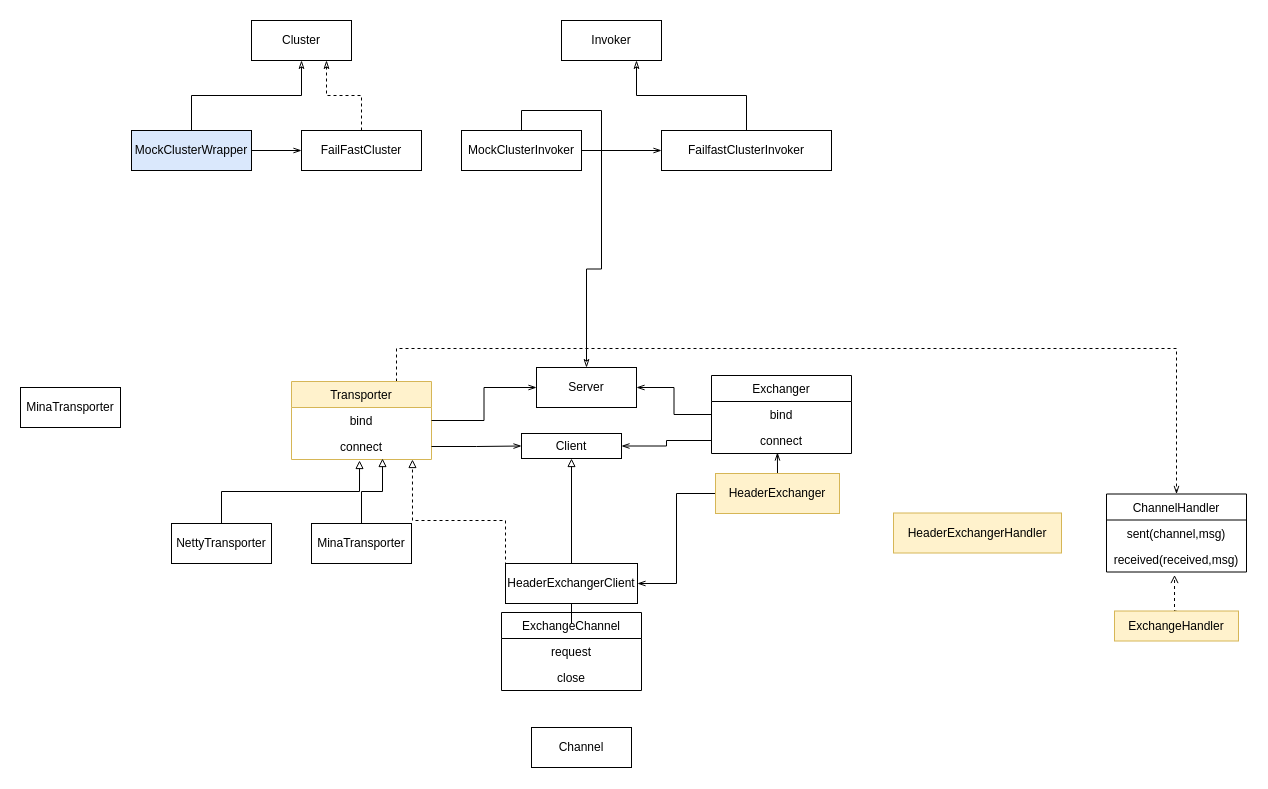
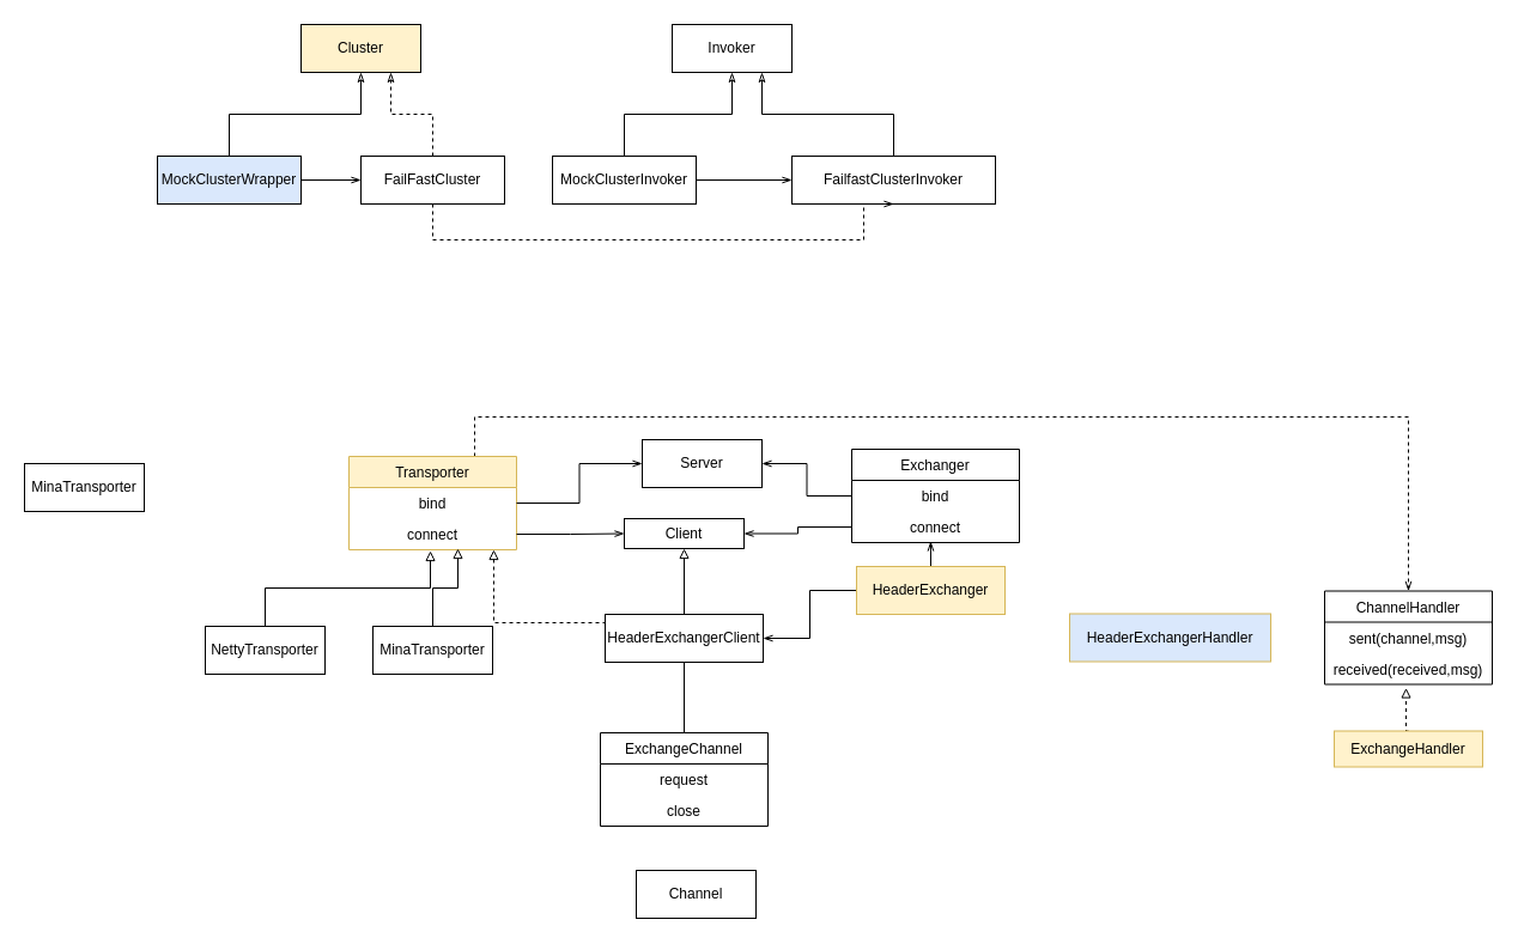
- <mxCell id="2" value="Cluster" style="rounded=0;whiteSpace=wrap;html=1;" vertex="1" parent="1"><mxGeometry x="251" y="20" width="100" height="40" as="geometry" /></mxCell>
+ <mxCell id="2" value="Cluster" style="rounded=0;whiteSpace=wrap;html=1;fillColor=#fff2cc;" vertex="1" parent="1"><mxGeometry x="251" y="20" width="100" height="40" as="geometry" /></mxCell>
+ <mxCell id="13" style="edgeStyle=orthogonalEdgeStyle;rounded=0;orthogonalLoop=1;jettySize=auto;html=1;exitX=0.5;exitY=1;exitDx=0;exitDy=0;entryX=0.5;entryY=1;entryDx=0;entryDy=0;dashed=1;endArrow=openThin;endFill=0;" edge="1" parent="1" source="14" target="11"><mxGeometry relative="1" as="geometry"><Array as="points"><mxPoint x="361" y="200" /><mxPoint x="721" y="200" /></Array></mxGeometry></mxCell>
- <mxCell id="7" style="edgeStyle=orthogonalEdgeStyle;rounded=0;orthogonalLoop=1;jettySize=auto;html=1;exitX=0.5;exitY=0;exitDx=0;exitDy=0;endArrow=classicThin;endFill=0;" edge="1" parent="1" source="9" target="21"><mxGeometry relative="1" as="geometry" /></mxCell>
+ <mxCell id="7" style="edgeStyle=orthogonalEdgeStyle;rounded=0;orthogonalLoop=1;jettySize=auto;html=1;exitX=0.5;exitY=0;exitDx=0;exitDy=0;entryX=0.5;entryY=1;entryDx=0;entryDy=0;endArrow=classicThin;endFill=0;" edge="1" parent="1" source="9" target="3"><mxGeometry relative="1" as="geometry" /></mxCell>
- <mxCell id="50" value="HeaderExchangerHandler" style="rounded=0;whiteSpace=wrap;html=1;fillColor=#fff2cc;strokeColor=#d6b656;" vertex="1" parent="1"><mxGeometry x="893" y="512.5" width="168" height="40" as="geometry" /></mxCell>
+ <mxCell id="50" value="HeaderExchangerHandler" style="rounded=0;whiteSpace=wrap;html=1;fillColor=#dae8fc;strokeColor=#d6b656;" vertex="1" parent="1"><mxGeometry x="893" y="512.5" width="168" height="40" as="geometry" /></mxCell>
- <mxCell id="48" style="edgeStyle=orthogonalEdgeStyle;rounded=0;orthogonalLoop=1;jettySize=auto;html=1;exitX=0.5;exitY=0;exitDx=0;exitDy=0;entryX=0.486;entryY=1.115;entryDx=0;entryDy=0;entryPerimeter=0;dashed=1;endArrow=open;endFill=0;" edge="1" parent="1" source="49" target="47"><mxGeometry relative="1" as="geometry" /></mxCell>
+ <mxCell id="48" style="edgeStyle=orthogonalEdgeStyle;rounded=0;orthogonalLoop=1;jettySize=auto;html=1;exitX=0.5;exitY=0;exitDx=0;exitDy=0;entryX=0.486;entryY=1.115;entryDx=0;entryDy=0;entryPerimeter=0;dashed=1;endArrow=block;endFill=0;" edge="1" parent="1" source="49" target="47"><mxGeometry relative="1" as="geometry" /></mxCell>
- <mxCell id="39" value="HeaderExchangerClient" style="rounded=0;whiteSpace=wrap;html=1;" vertex="1" parent="1"><mxGeometry x="505" y="563" width="132" height="40" as="geometry" /></mxCell>
+ <mxCell id="39" value="HeaderExchangerClient" style="rounded=0;whiteSpace=wrap;html=1;" vertex="1" parent="1"><mxGeometry x="505" y="513" width="132" height="40" as="geometry" /></mxCell>
